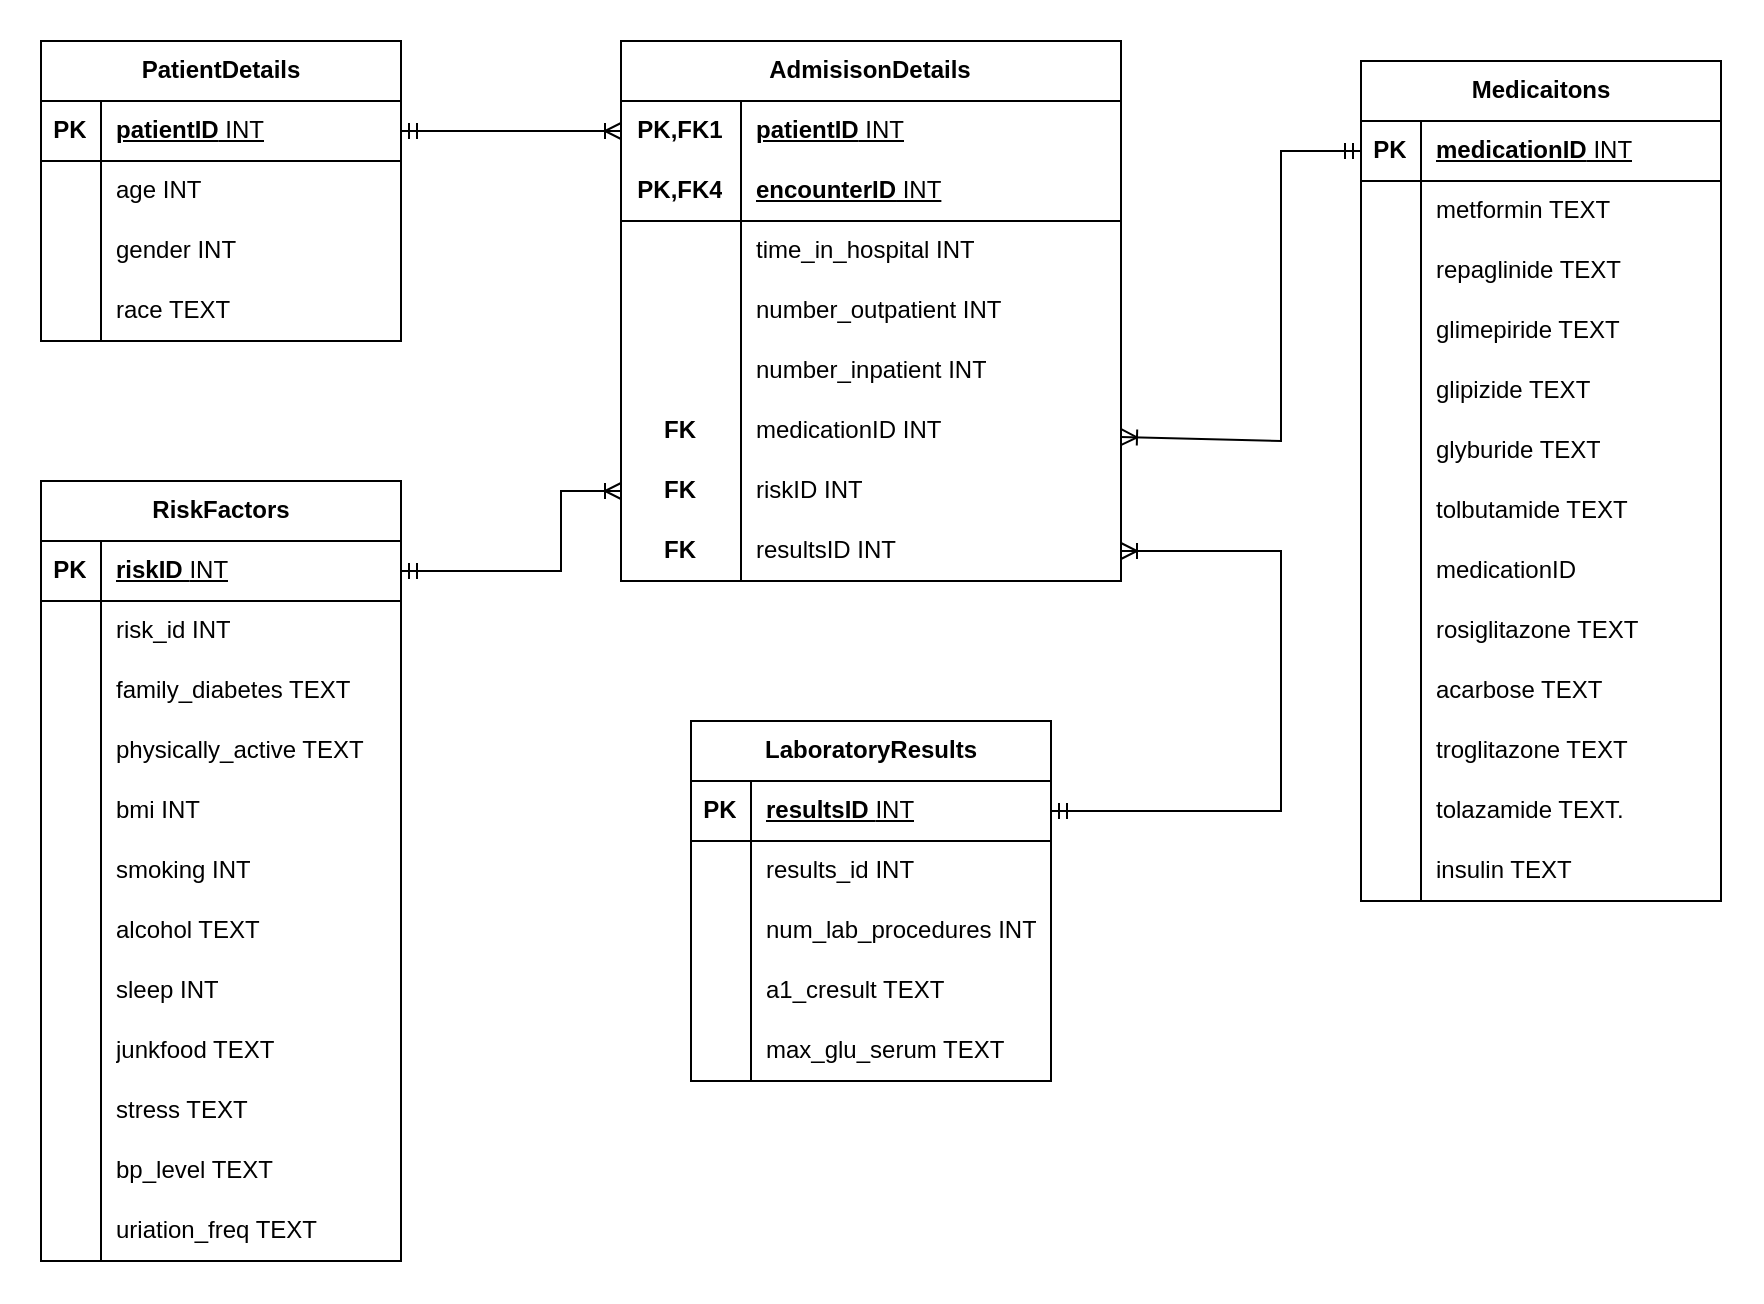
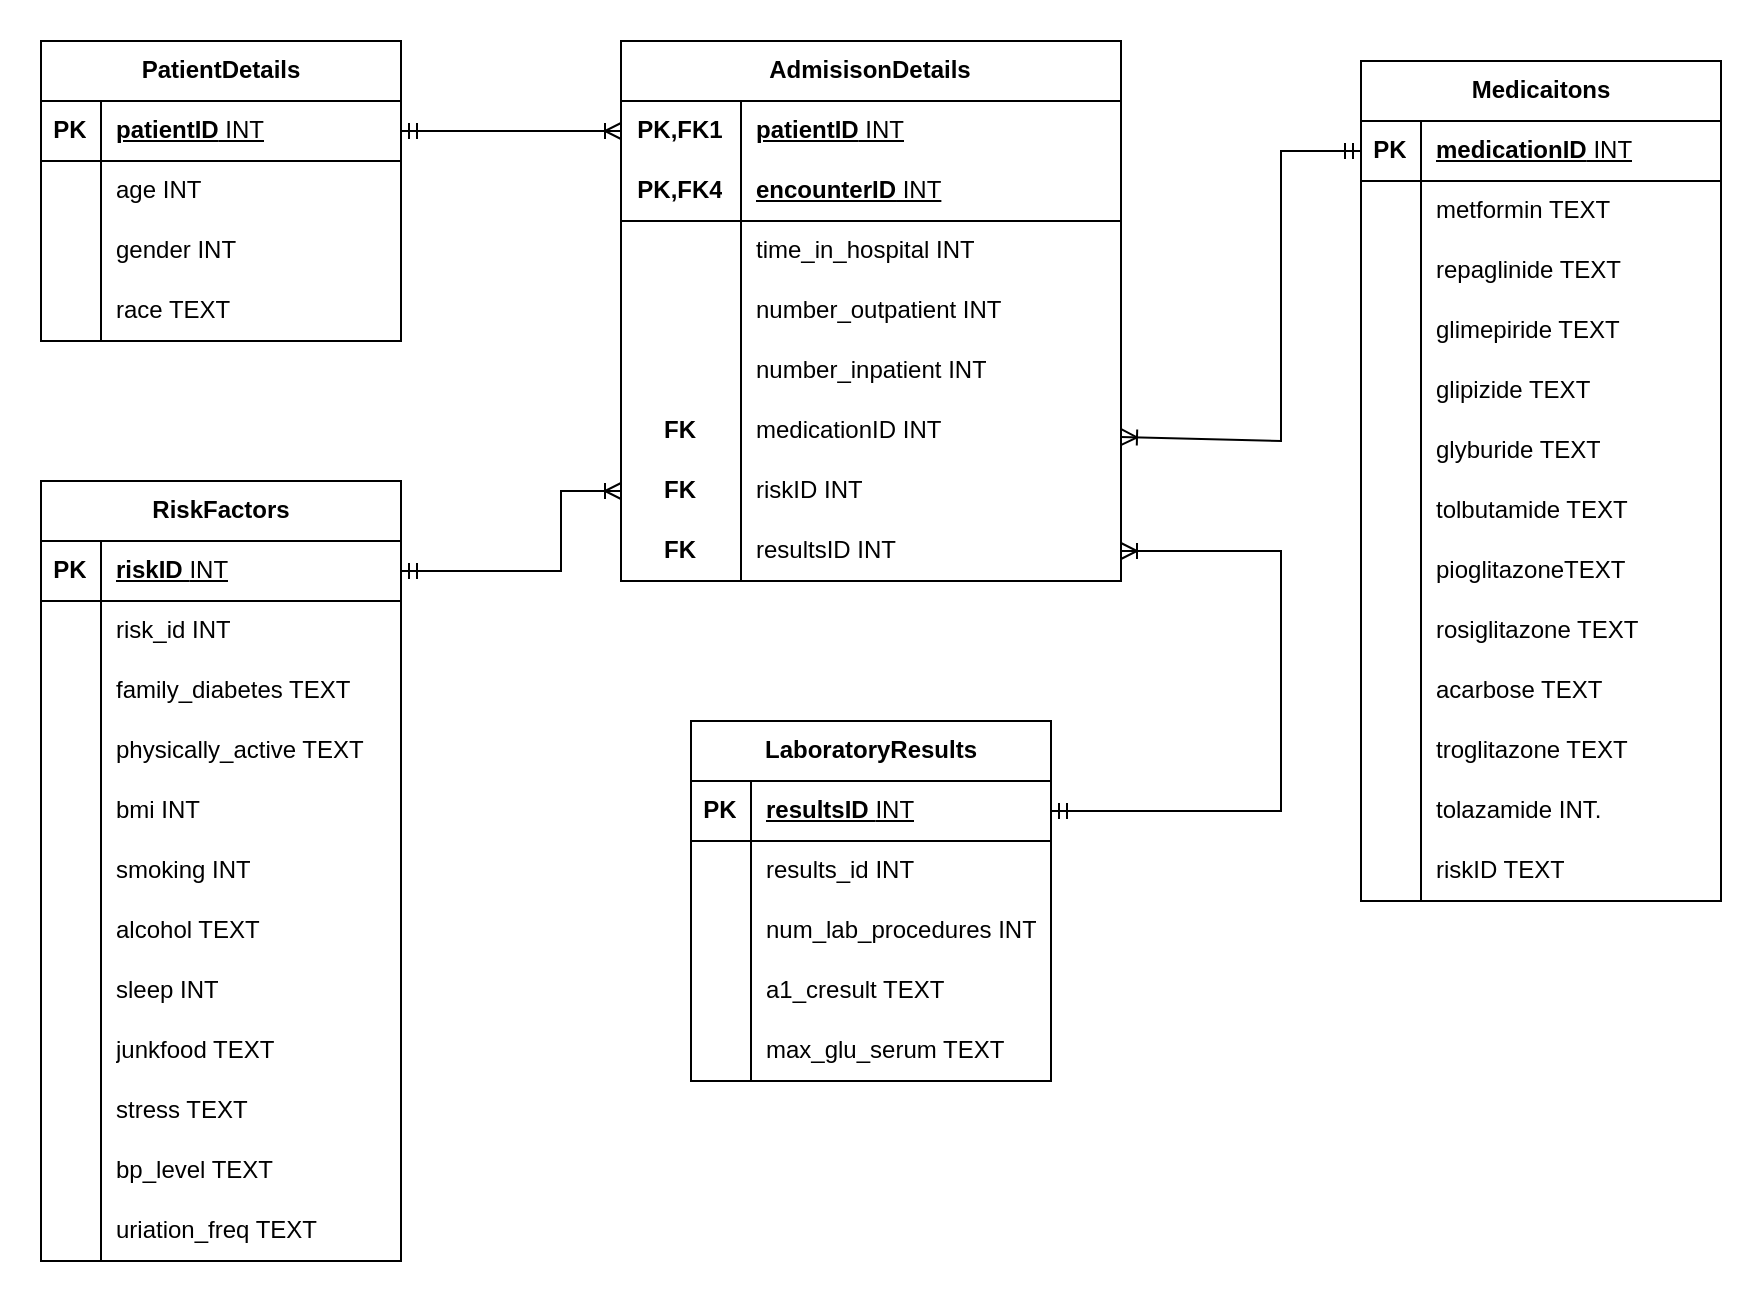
- <mxCell id="68" value="medicationID" style="shape=partialRectangle;connectable=0;fillColor=none;top=0;left=0;bottom=0;right=0;align=left;spacingLeft=6;overflow=hidden;whiteSpace=wrap;html=1;" vertex="1" parent="66"><mxGeometry x="30" width="150" height="30" as="geometry"><mxRectangle width="150" height="30" as="alternateBounds" /></mxGeometry></mxCell>
+ <mxCell id="68" value="pioglitazoneTEXT" style="shape=partialRectangle;connectable=0;fillColor=none;top=0;left=0;bottom=0;right=0;align=left;spacingLeft=6;overflow=hidden;whiteSpace=wrap;html=1;" vertex="1" parent="66"><mxGeometry x="30" width="150" height="30" as="geometry"><mxRectangle width="150" height="30" as="alternateBounds" /></mxGeometry></mxCell>
- <mxCell id="80" value="tolazamide TEXT." style="shape=partialRectangle;connectable=0;fillColor=none;top=0;left=0;bottom=0;right=0;align=left;spacingLeft=6;overflow=hidden;whiteSpace=wrap;html=1;" vertex="1" parent="78"><mxGeometry x="30" width="150" height="30" as="geometry"><mxRectangle width="150" height="30" as="alternateBounds" /></mxGeometry></mxCell>
+ <mxCell id="80" value="tolazamide INT." style="shape=partialRectangle;connectable=0;fillColor=none;top=0;left=0;bottom=0;right=0;align=left;spacingLeft=6;overflow=hidden;whiteSpace=wrap;html=1;" vertex="1" parent="78"><mxGeometry x="30" width="150" height="30" as="geometry"><mxRectangle width="150" height="30" as="alternateBounds" /></mxGeometry></mxCell>
- <mxCell id="83" value="insulin TEXT" style="shape=partialRectangle;connectable=0;fillColor=none;top=0;left=0;bottom=0;right=0;align=left;spacingLeft=6;overflow=hidden;whiteSpace=wrap;html=1;" vertex="1" parent="81"><mxGeometry x="30" width="150" height="30" as="geometry"><mxRectangle width="150" height="30" as="alternateBounds" /></mxGeometry></mxCell>
+ <mxCell id="83" value="riskID TEXT" style="shape=partialRectangle;connectable=0;fillColor=none;top=0;left=0;bottom=0;right=0;align=left;spacingLeft=6;overflow=hidden;whiteSpace=wrap;html=1;" vertex="1" parent="81"><mxGeometry x="30" width="150" height="30" as="geometry"><mxRectangle width="150" height="30" as="alternateBounds" /></mxGeometry></mxCell>
